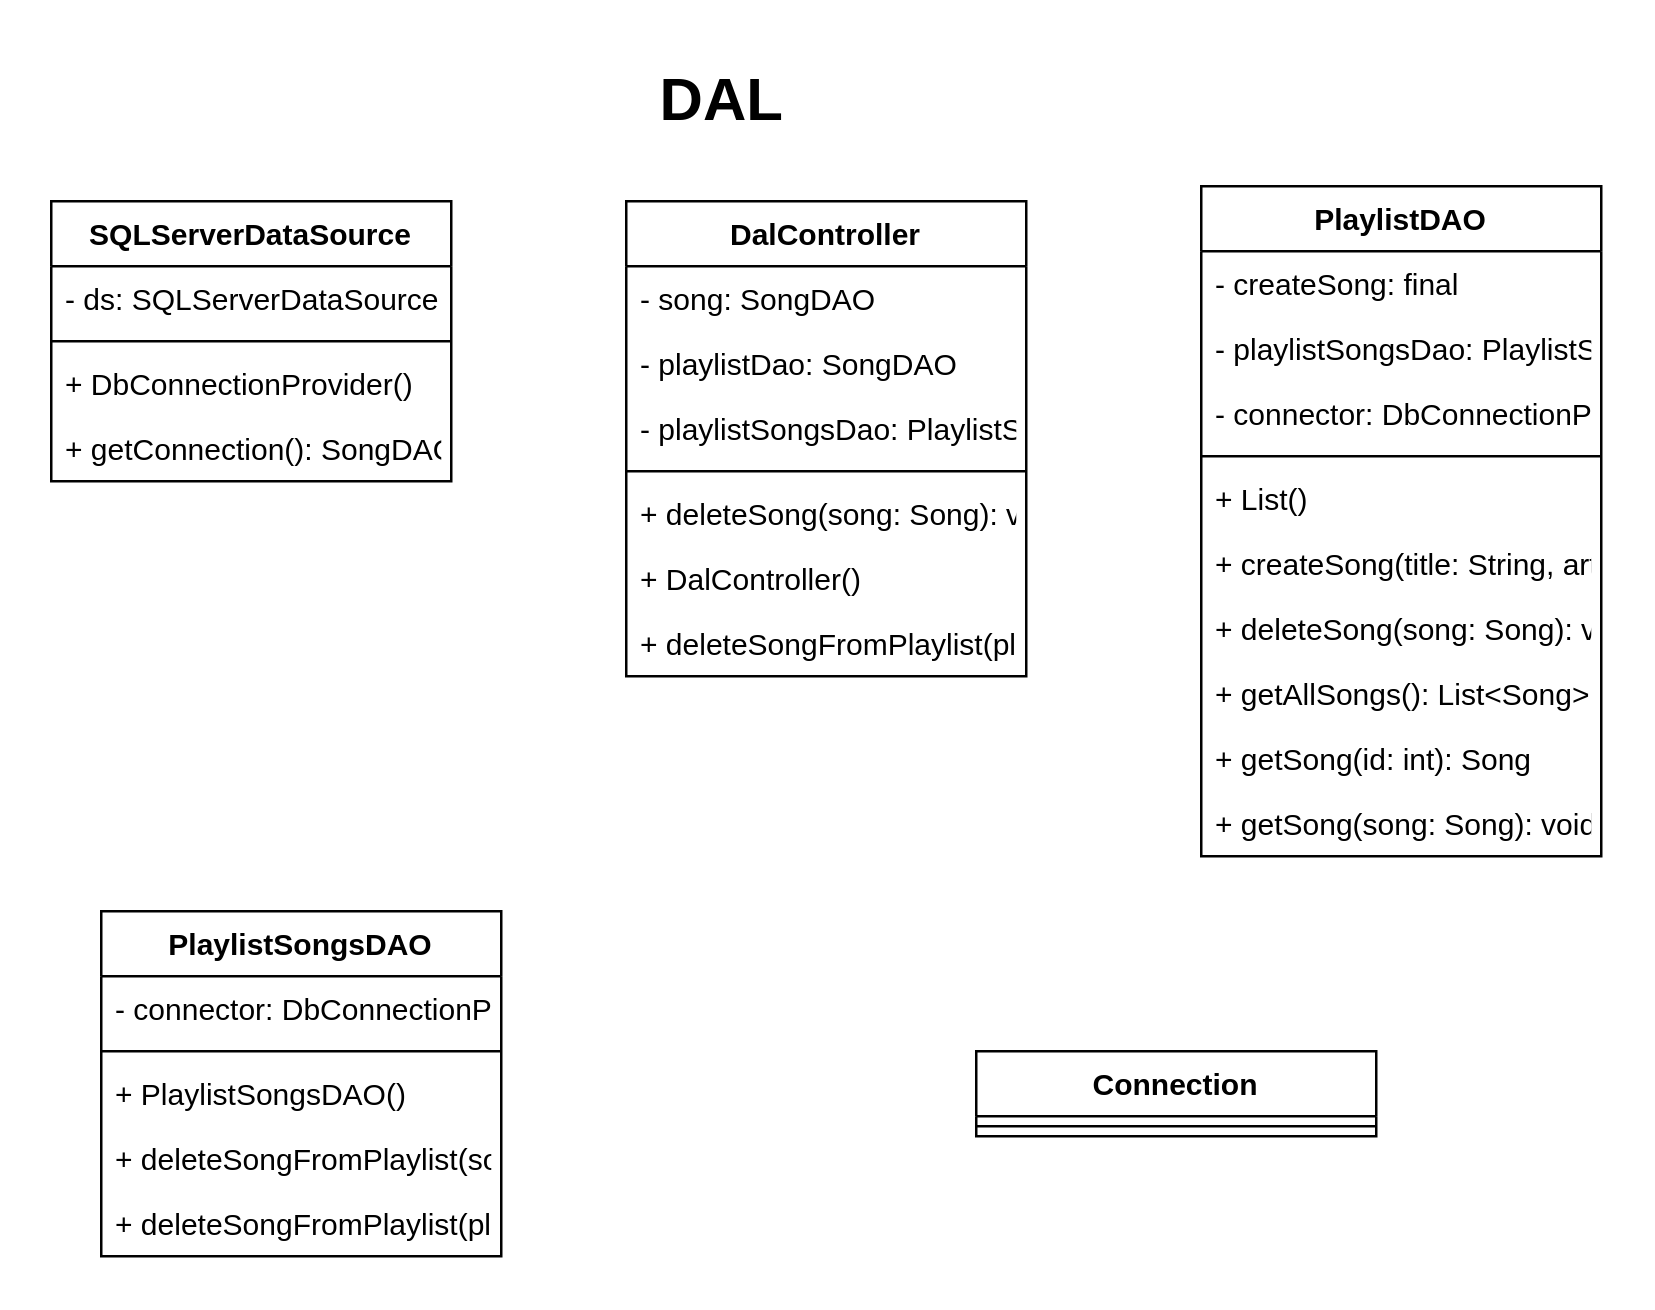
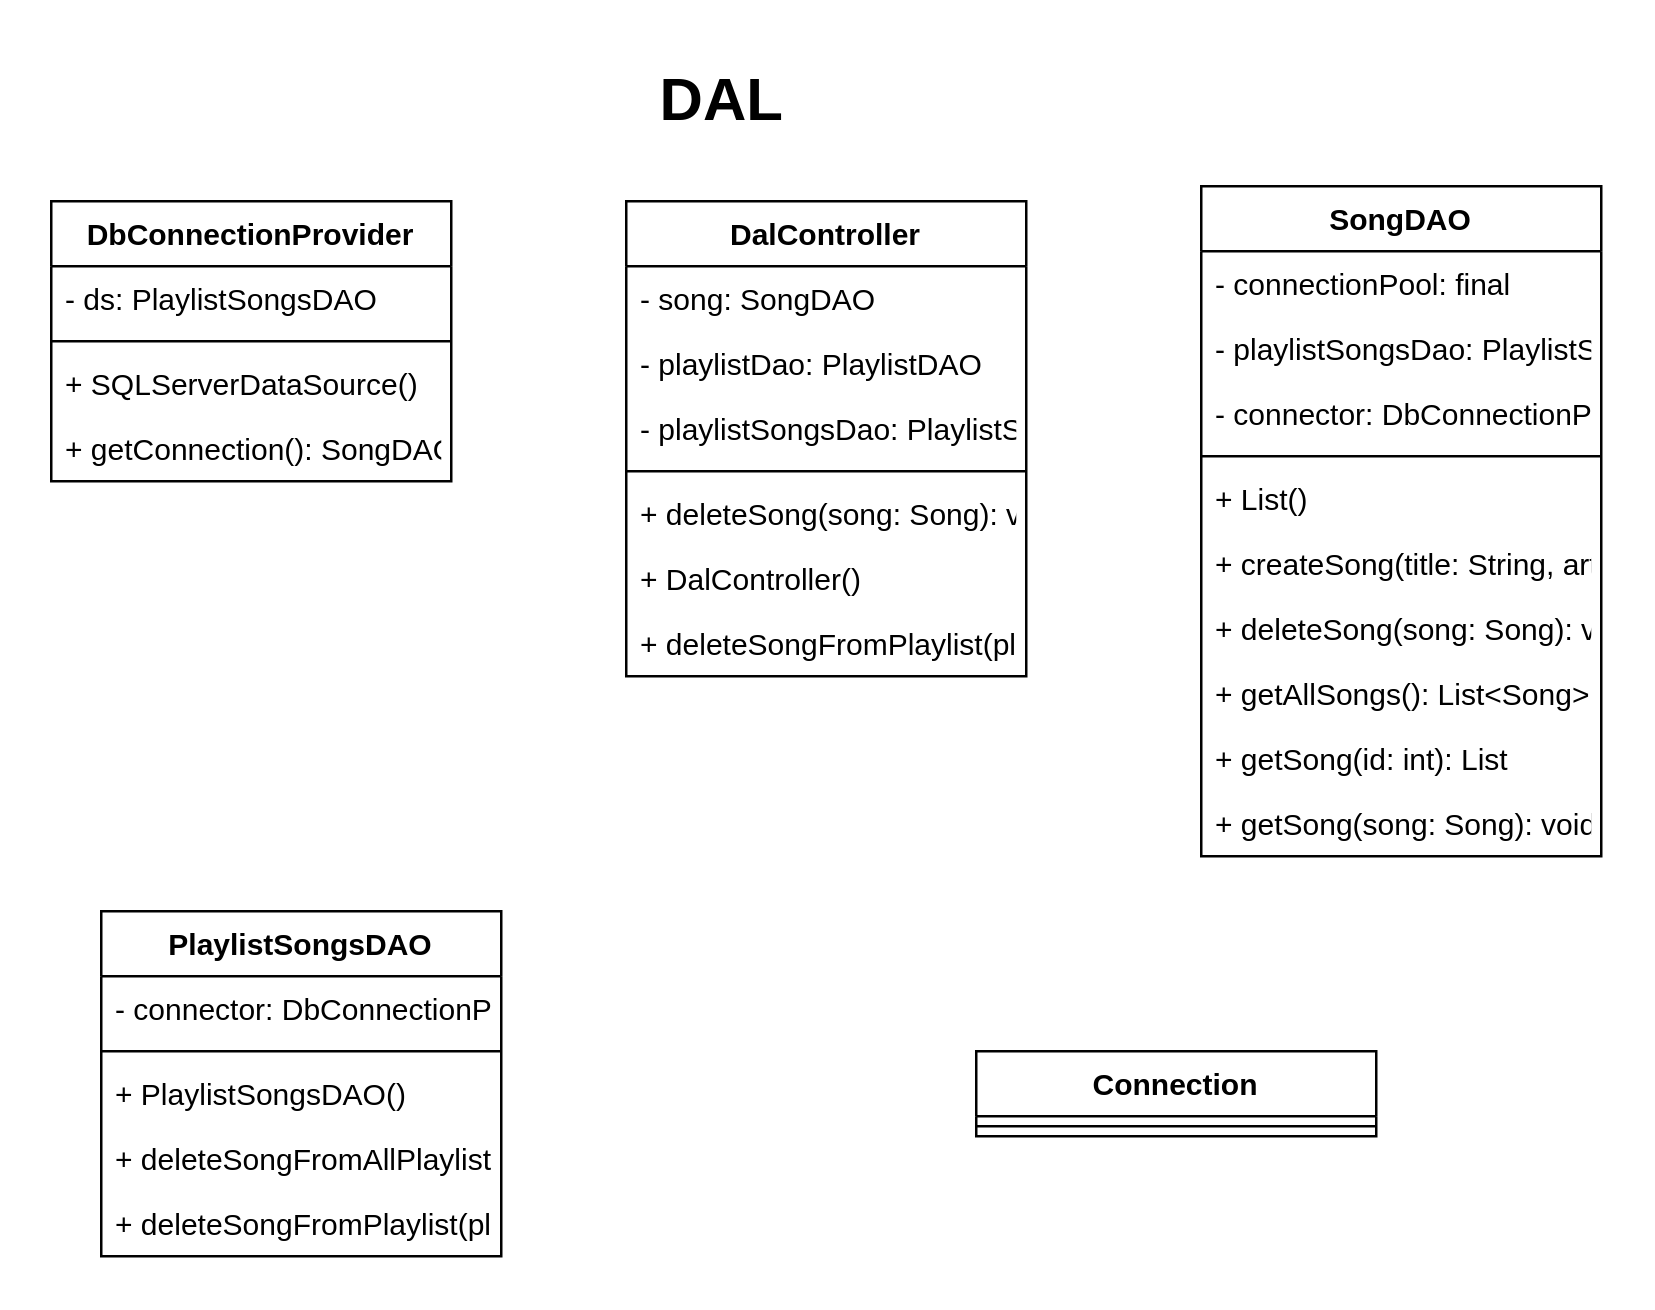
- <mxCell id="16" value="PlaylistDAO" style="swimlane;fontStyle=1;align=center;verticalAlign=top;childLayout=stackLayout;horizontal=1;startSize=26;horizontalStack=0;resizeParent=1;resizeParentMax=0;resizeLast=0;collapsible=1;marginBottom=0;" vertex="1" parent="1"><mxGeometry x="480" y="74" width="160" height="268" as="geometry" /></mxCell>
+ <mxCell id="16" value="SongDAO" style="swimlane;fontStyle=1;align=center;verticalAlign=top;childLayout=stackLayout;horizontal=1;startSize=26;horizontalStack=0;resizeParent=1;resizeParentMax=0;resizeLast=0;collapsible=1;marginBottom=0;" vertex="1" parent="1"><mxGeometry x="480" y="74" width="160" height="268" as="geometry" /></mxCell>
- <mxCell id="3" value="SQLServerDataSource" style="swimlane;fontStyle=1;align=center;verticalAlign=top;childLayout=stackLayout;horizontal=1;startSize=26;horizontalStack=0;resizeParent=1;resizeParentMax=0;resizeLast=0;collapsible=1;marginBottom=0;" vertex="1" parent="1"><mxGeometry x="20" y="80" width="160" height="112" as="geometry" /></mxCell>
+ <mxCell id="3" value="DbConnectionProvider" style="swimlane;fontStyle=1;align=center;verticalAlign=top;childLayout=stackLayout;horizontal=1;startSize=26;horizontalStack=0;resizeParent=1;resizeParentMax=0;resizeLast=0;collapsible=1;marginBottom=0;" vertex="1" parent="1"><mxGeometry x="20" y="80" width="160" height="112" as="geometry" /></mxCell>
- <mxCell id="17" value="- createSong: final" style="text;strokeColor=none;fillColor=none;align=left;verticalAlign=top;spacingLeft=4;spacingRight=4;overflow=hidden;rotatable=0;points=[[0,0.5],[1,0.5]];portConstraint=eastwest;" vertex="1" parent="16"><mxGeometry y="26" width="160" height="26" as="geometry" /></mxCell>
+ <mxCell id="17" value="- connectionPool: final" style="text;strokeColor=none;fillColor=none;align=left;verticalAlign=top;spacingLeft=4;spacingRight=4;overflow=hidden;rotatable=0;points=[[0,0.5],[1,0.5]];portConstraint=eastwest;" vertex="1" parent="16"><mxGeometry y="26" width="160" height="26" as="geometry" /></mxCell>
- <mxCell id="4" value="- ds: SQLServerDataSource" style="text;strokeColor=none;fillColor=none;align=left;verticalAlign=top;spacingLeft=4;spacingRight=4;overflow=hidden;rotatable=0;points=[[0,0.5],[1,0.5]];portConstraint=eastwest;" vertex="1" parent="3"><mxGeometry y="26" width="160" height="26" as="geometry" /></mxCell>
+ <mxCell id="4" value="- ds: PlaylistSongsDAO" style="text;strokeColor=none;fillColor=none;align=left;verticalAlign=top;spacingLeft=4;spacingRight=4;overflow=hidden;rotatable=0;points=[[0,0.5],[1,0.5]];portConstraint=eastwest;" vertex="1" parent="3"><mxGeometry y="26" width="160" height="26" as="geometry" /></mxCell>
- <mxCell id="10" value="- playlistDao: SongDAO" style="text;strokeColor=none;fillColor=none;align=left;verticalAlign=top;spacingLeft=4;spacingRight=4;overflow=hidden;rotatable=0;points=[[0,0.5],[1,0.5]];portConstraint=eastwest;" vertex="1" parent="8"><mxGeometry y="52" width="160" height="26" as="geometry" /></mxCell>
+ <mxCell id="10" value="- playlistDao: PlaylistDAO" style="text;strokeColor=none;fillColor=none;align=left;verticalAlign=top;spacingLeft=4;spacingRight=4;overflow=hidden;rotatable=0;points=[[0,0.5],[1,0.5]];portConstraint=eastwest;" vertex="1" parent="8"><mxGeometry y="52" width="160" height="26" as="geometry" /></mxCell>
- <mxCell id="6" value="+ DbConnectionProvider()" style="text;strokeColor=none;fillColor=none;align=left;verticalAlign=top;spacingLeft=4;spacingRight=4;overflow=hidden;rotatable=0;points=[[0,0.5],[1,0.5]];portConstraint=eastwest;" vertex="1" parent="3"><mxGeometry y="60" width="160" height="26" as="geometry" /></mxCell>
+ <mxCell id="6" value="+ SQLServerDataSource()" style="text;strokeColor=none;fillColor=none;align=left;verticalAlign=top;spacingLeft=4;spacingRight=4;overflow=hidden;rotatable=0;points=[[0,0.5],[1,0.5]];portConstraint=eastwest;" vertex="1" parent="3"><mxGeometry y="60" width="160" height="26" as="geometry" /></mxCell>
- <mxCell id="25" value="+ getSong(id: int): Song" style="text;strokeColor=none;fillColor=none;align=left;verticalAlign=top;spacingLeft=4;spacingRight=4;overflow=hidden;rotatable=0;points=[[0,0.5],[1,0.5]];portConstraint=eastwest;" vertex="1" parent="16"><mxGeometry y="216" width="160" height="26" as="geometry" /></mxCell>
+ <mxCell id="25" value="+ getSong(id: int): List" style="text;strokeColor=none;fillColor=none;align=left;verticalAlign=top;spacingLeft=4;spacingRight=4;overflow=hidden;rotatable=0;points=[[0,0.5],[1,0.5]];portConstraint=eastwest;" vertex="1" parent="16"><mxGeometry y="216" width="160" height="26" as="geometry" /></mxCell>
- <mxCell id="33" value="+ deleteSongFromPlaylist(song: Song): void" style="text;strokeColor=none;fillColor=none;align=left;verticalAlign=top;spacingLeft=4;spacingRight=4;overflow=hidden;rotatable=0;points=[[0,0.5],[1,0.5]];portConstraint=eastwest;" vertex="1" parent="29"><mxGeometry y="86" width="160" height="26" as="geometry" /></mxCell>
+ <mxCell id="33" value="+ deleteSongFromAllPlaylist(song: Song): void" style="text;strokeColor=none;fillColor=none;align=left;verticalAlign=top;spacingLeft=4;spacingRight=4;overflow=hidden;rotatable=0;points=[[0,0.5],[1,0.5]];portConstraint=eastwest;" vertex="1" parent="29"><mxGeometry y="86" width="160" height="26" as="geometry" /></mxCell>
